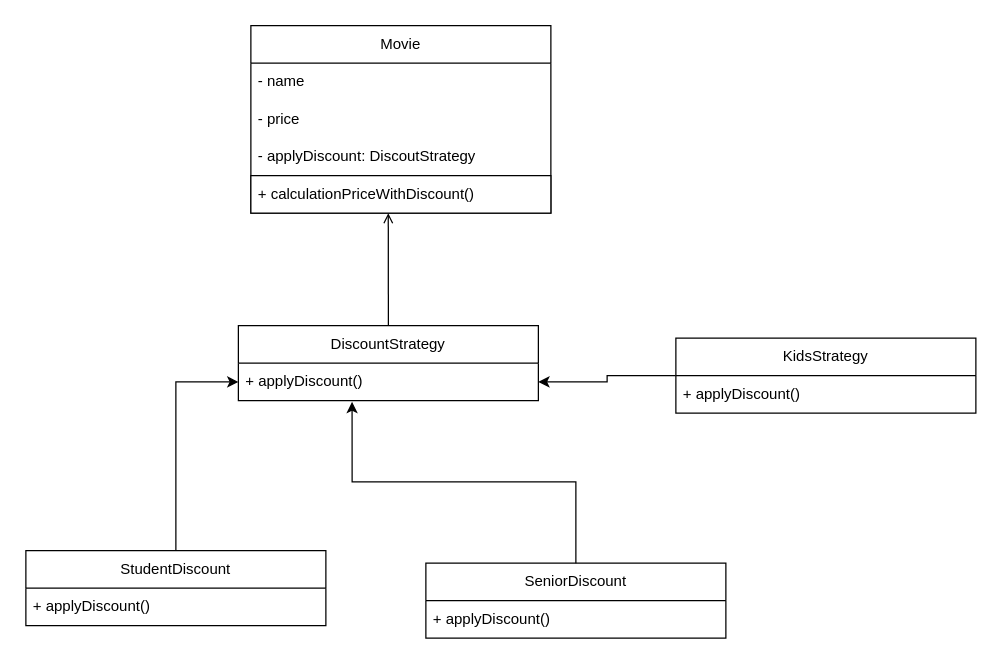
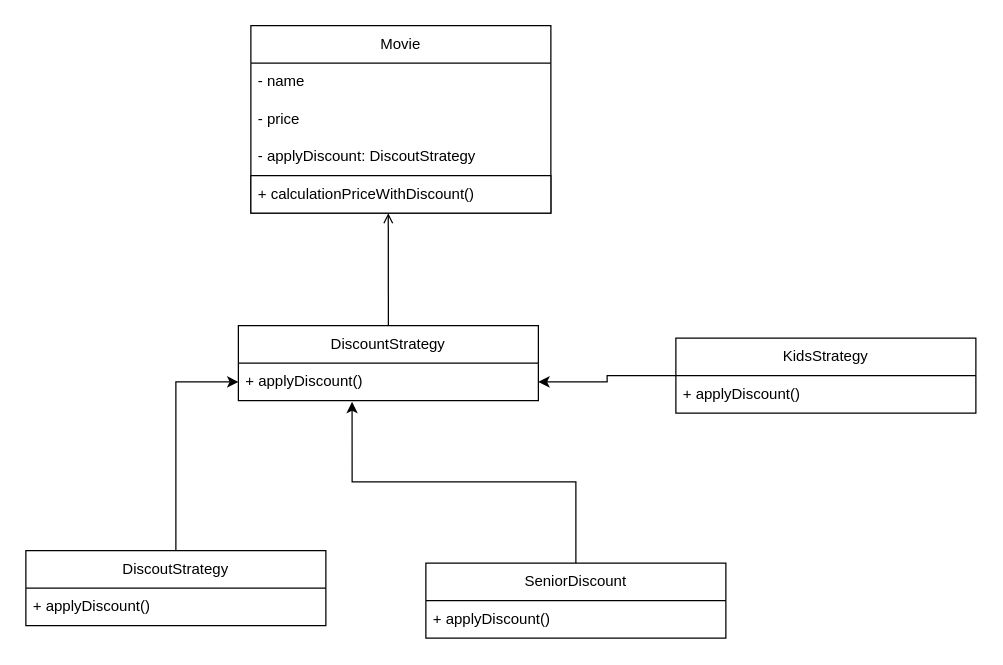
- <mxCell id="11" value="StudentDiscount" style="swimlane;fontStyle=0;childLayout=stackLayout;horizontal=1;startSize=30;horizontalStack=0;resizeParent=1;resizeParentMax=0;resizeLast=0;collapsible=1;marginBottom=0;whiteSpace=wrap;html=1;" vertex="1" parent="1"><mxGeometry x="20" y="440" width="240" height="60" as="geometry" /></mxCell>
+ <mxCell id="11" value="DiscoutStrategy" style="swimlane;fontStyle=0;childLayout=stackLayout;horizontal=1;startSize=30;horizontalStack=0;resizeParent=1;resizeParentMax=0;resizeLast=0;collapsible=1;marginBottom=0;whiteSpace=wrap;html=1;" vertex="1" parent="1"><mxGeometry x="20" y="440" width="240" height="60" as="geometry" /></mxCell>
